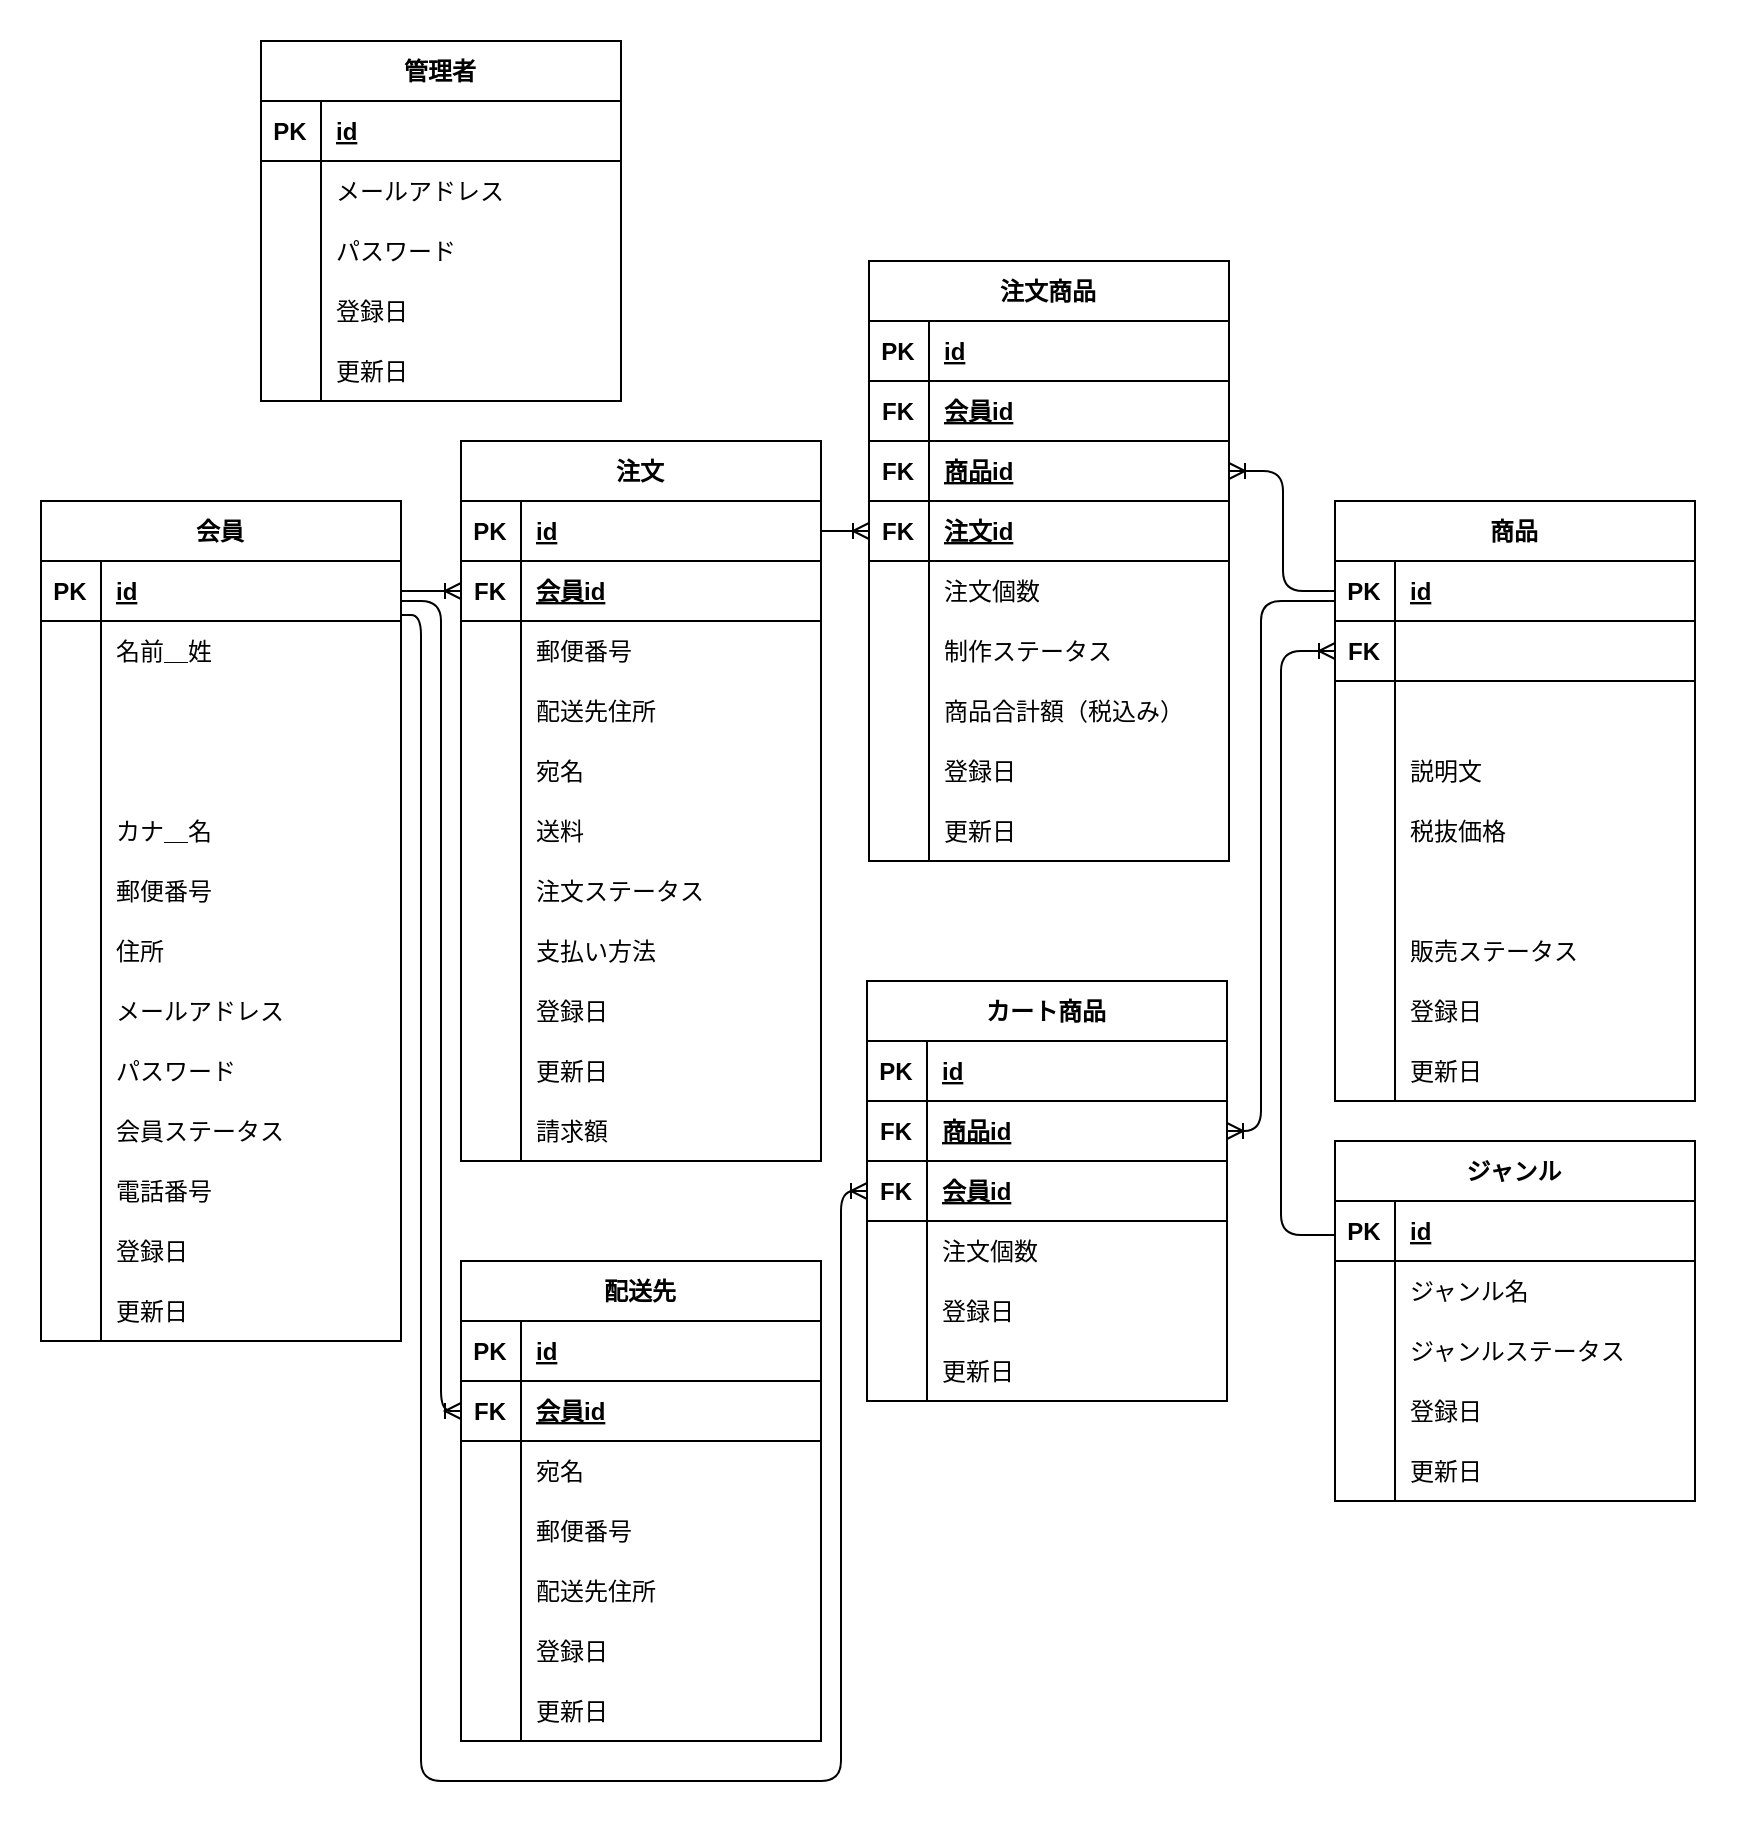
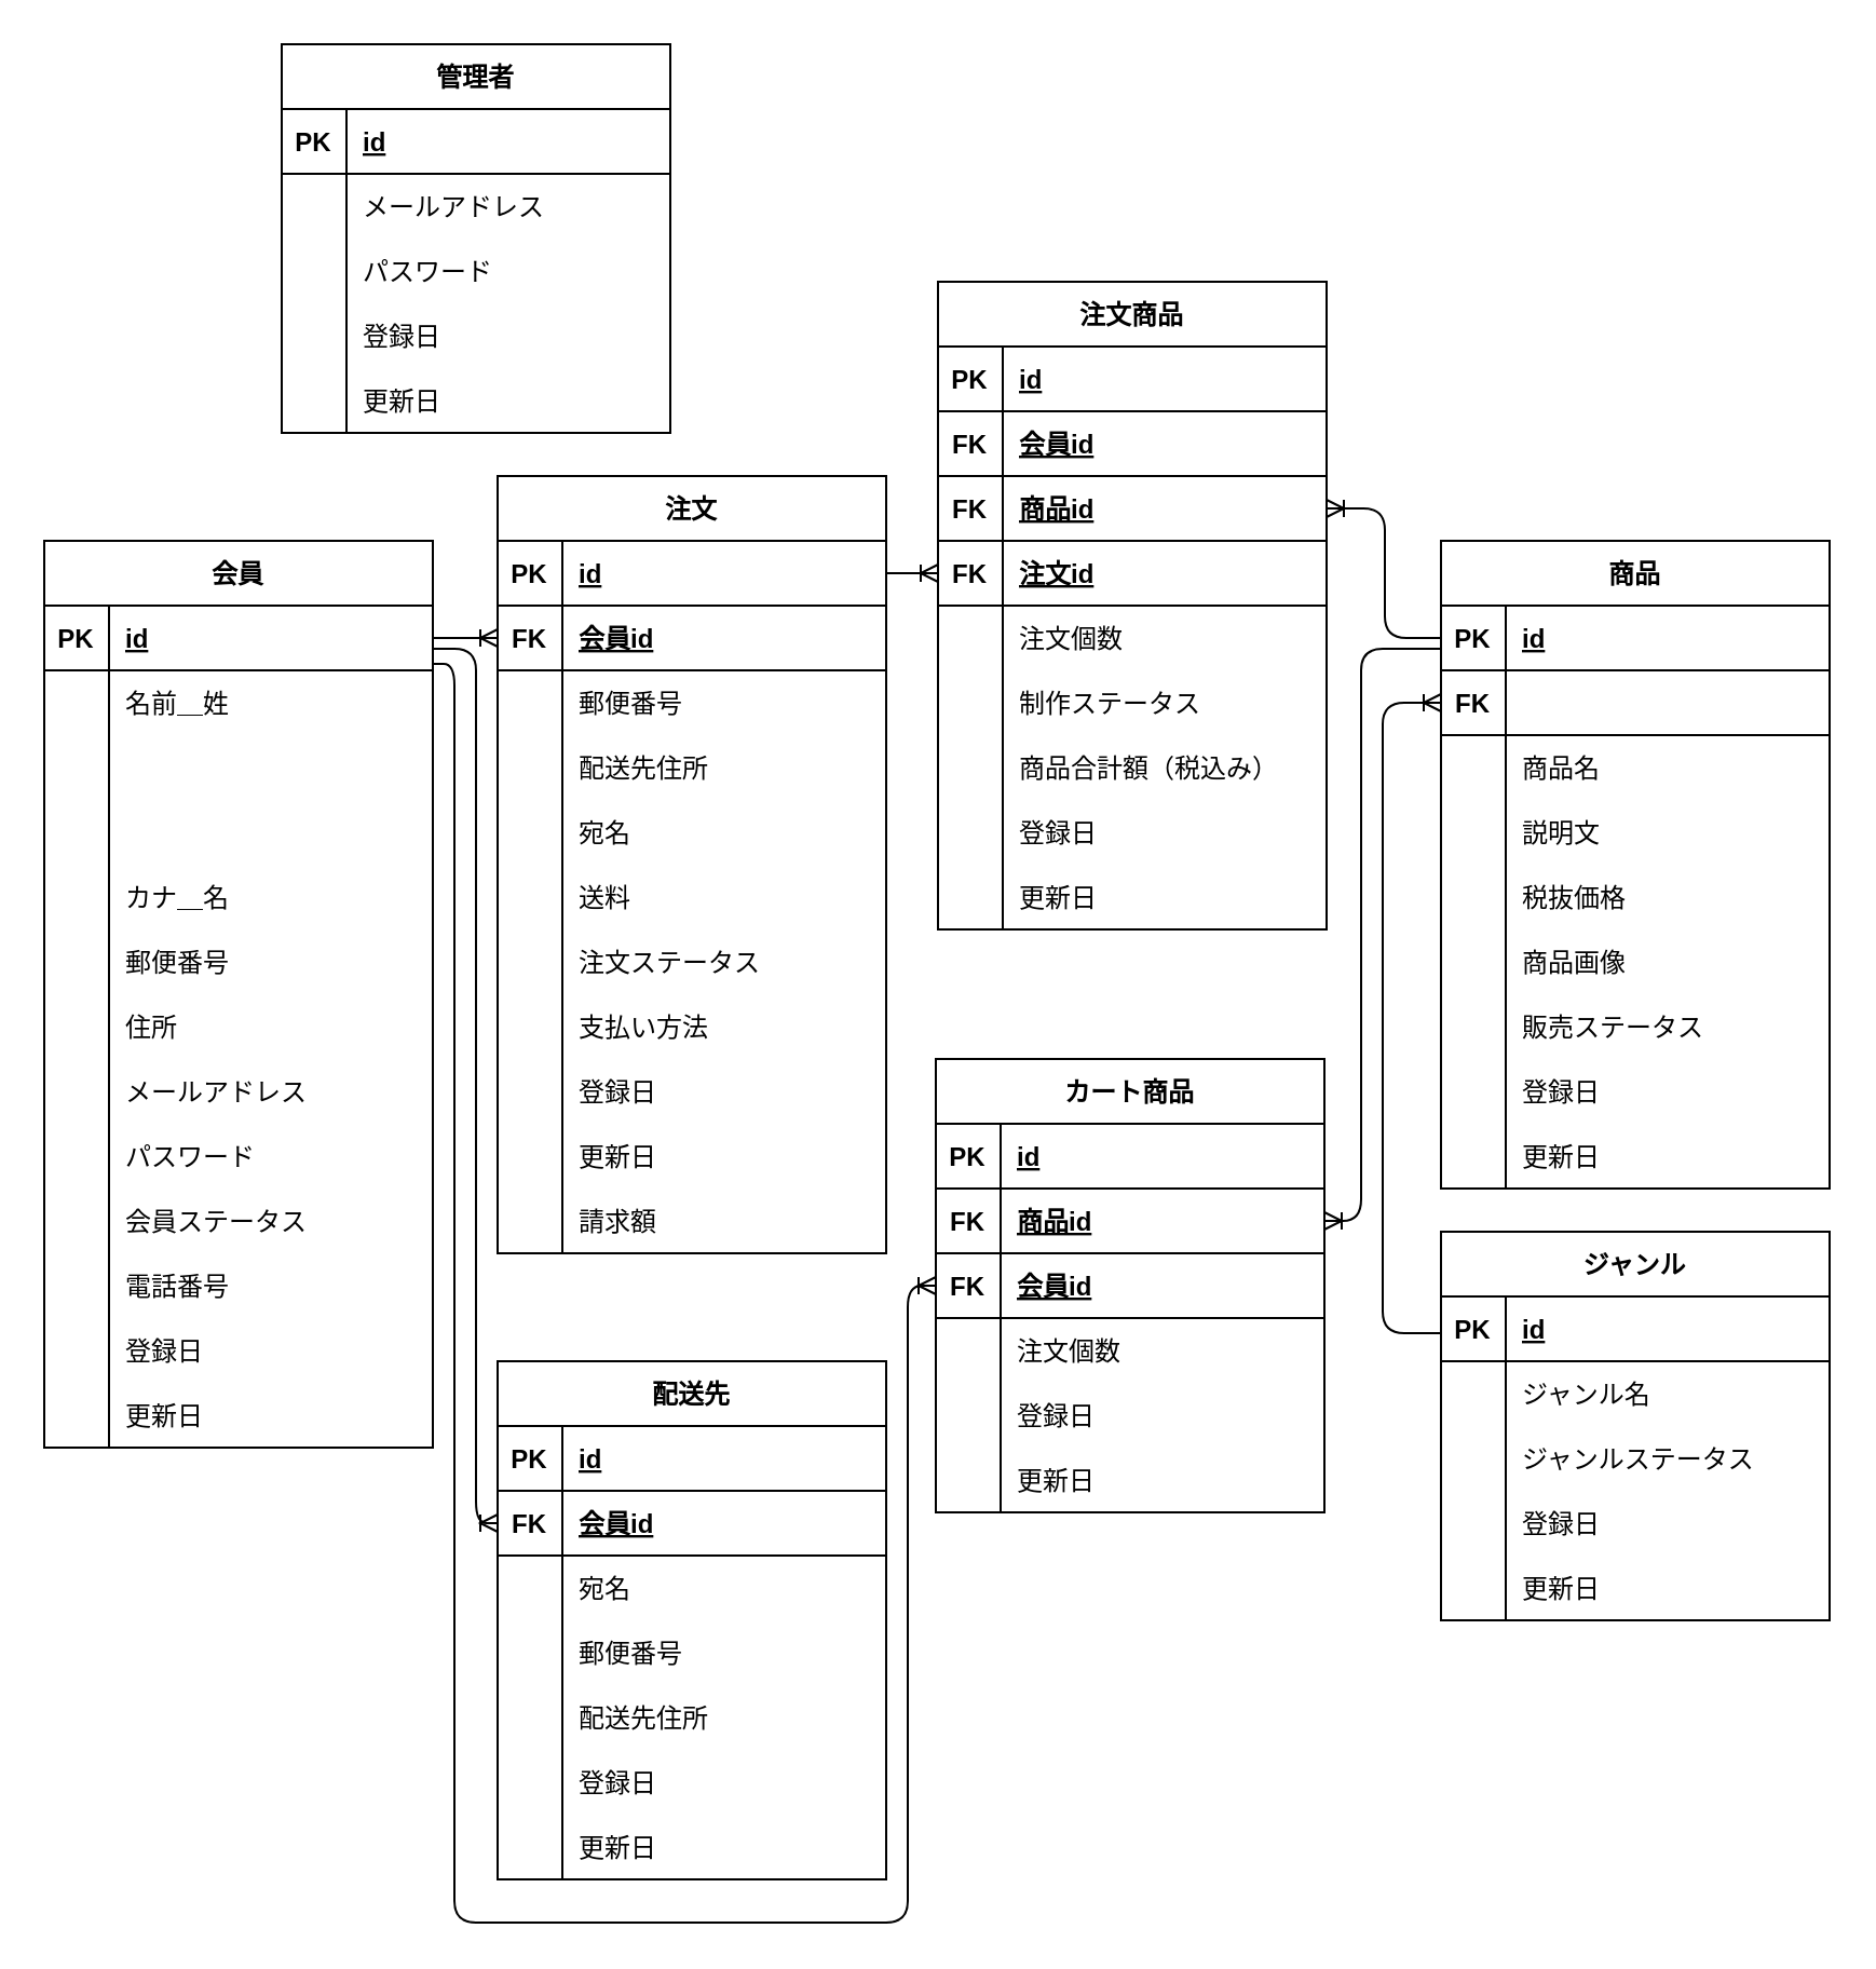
+ <mxCell id="54" value="商品名" style="shape=partialRectangle;connectable=0;fillColor=none;top=0;left=0;bottom=0;right=0;align=left;spacingLeft=6;overflow=hidden;" vertex="1" parent="52"><mxGeometry x="30" width="150" height="30" as="geometry" /></mxCell>
+ <mxCell id="63" value="商品画像" style="shape=partialRectangle;connectable=0;fillColor=none;top=0;left=0;bottom=0;right=0;align=left;spacingLeft=6;overflow=hidden;" vertex="1" parent="61"><mxGeometry x="30" width="150" height="30" as="geometry" /></mxCell>
